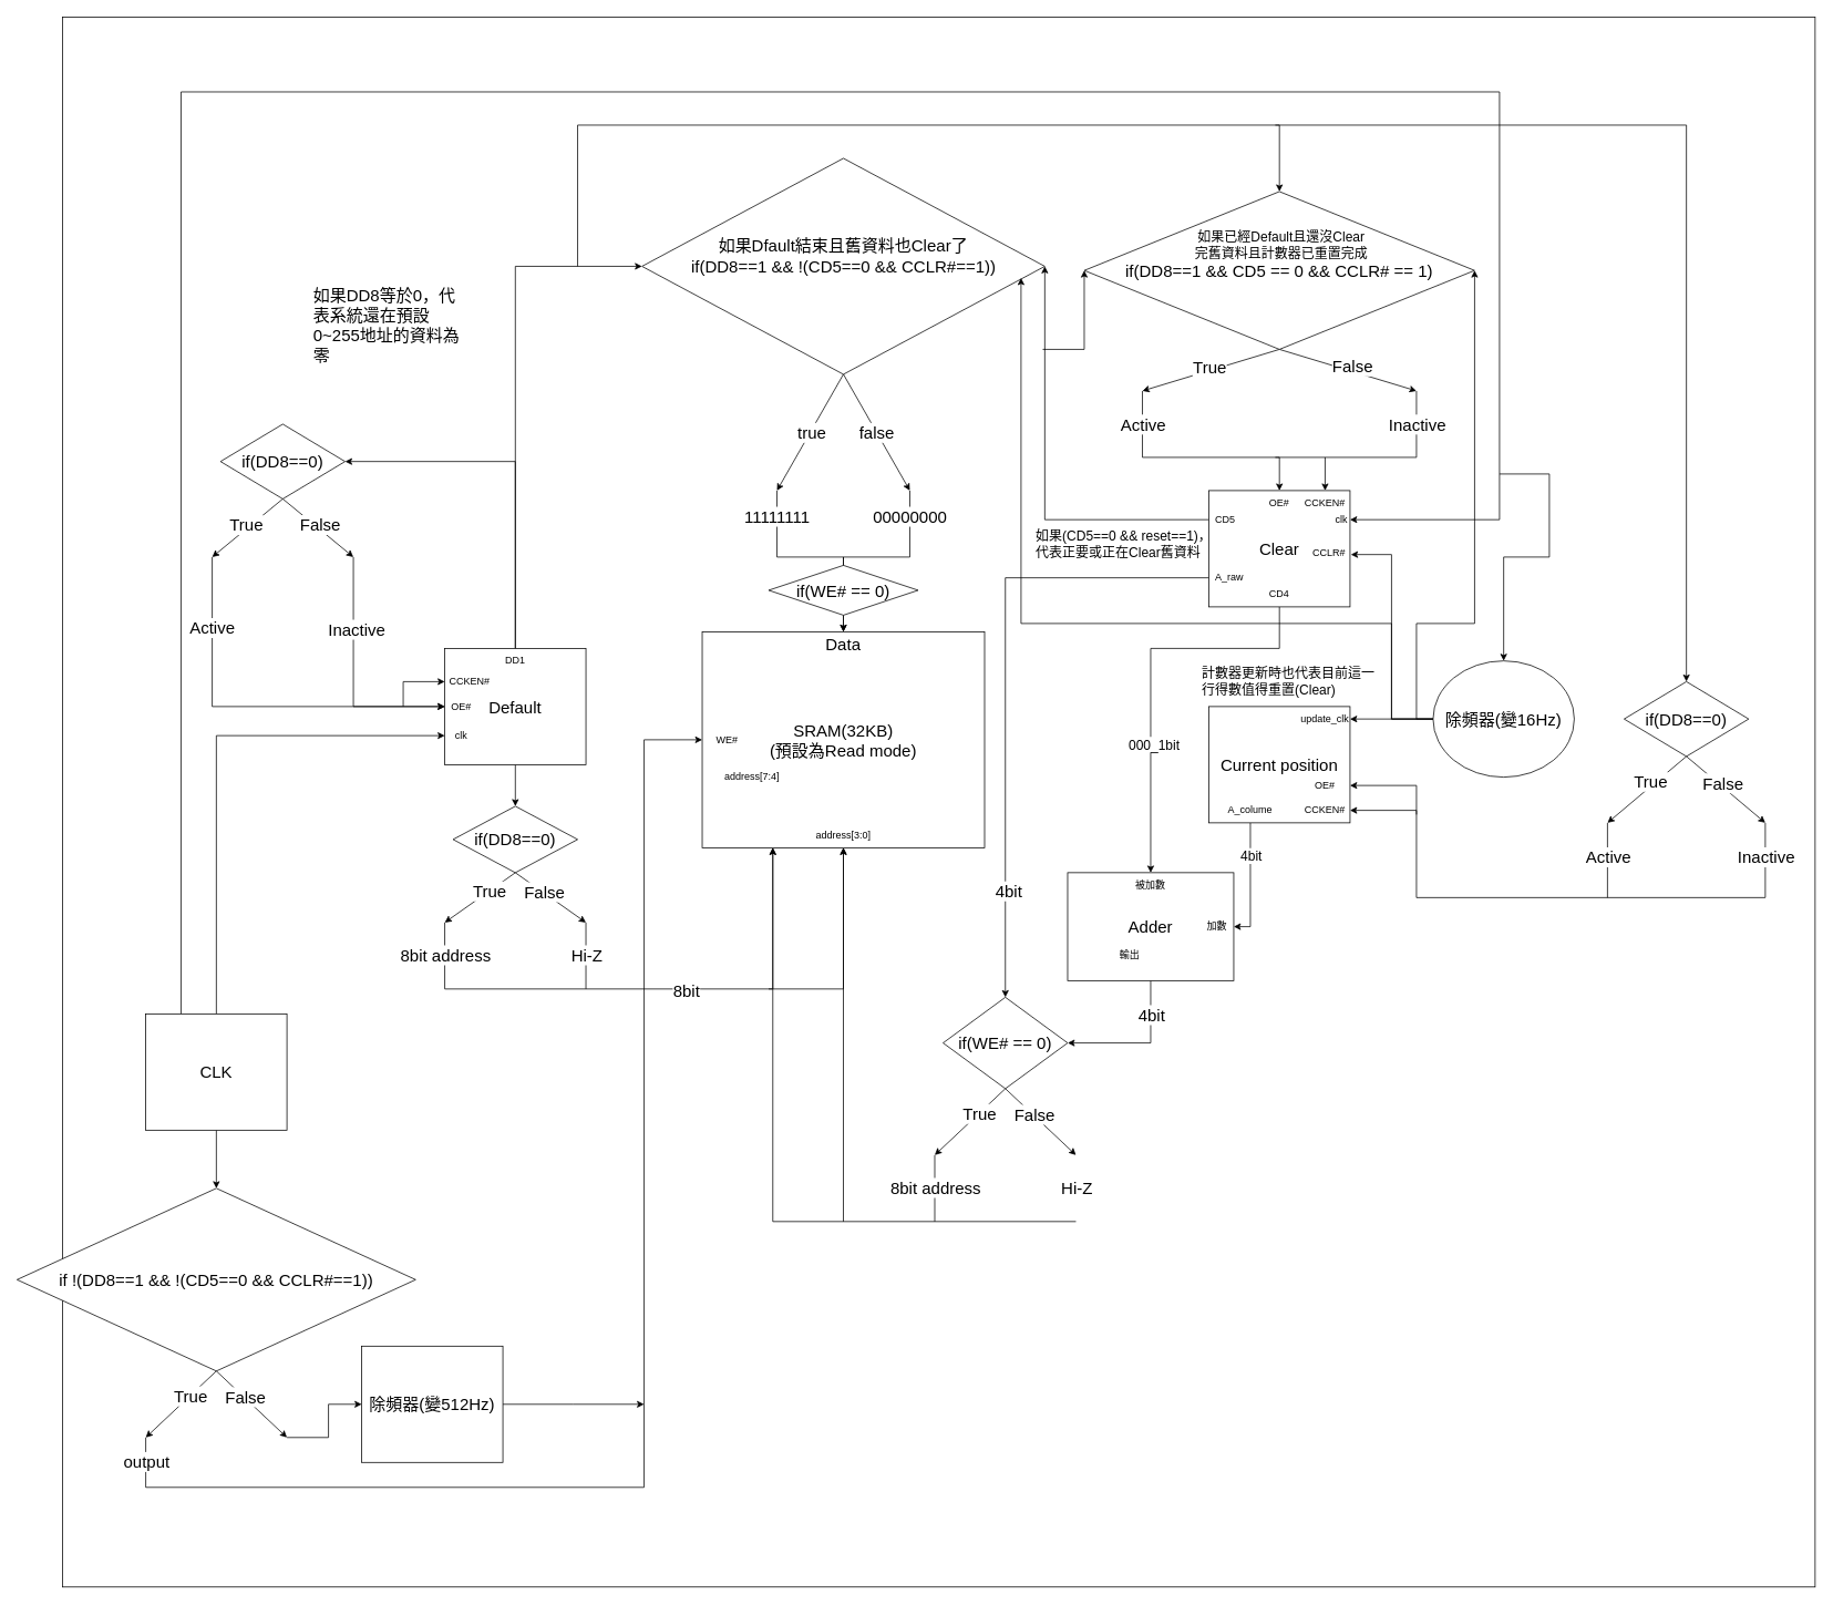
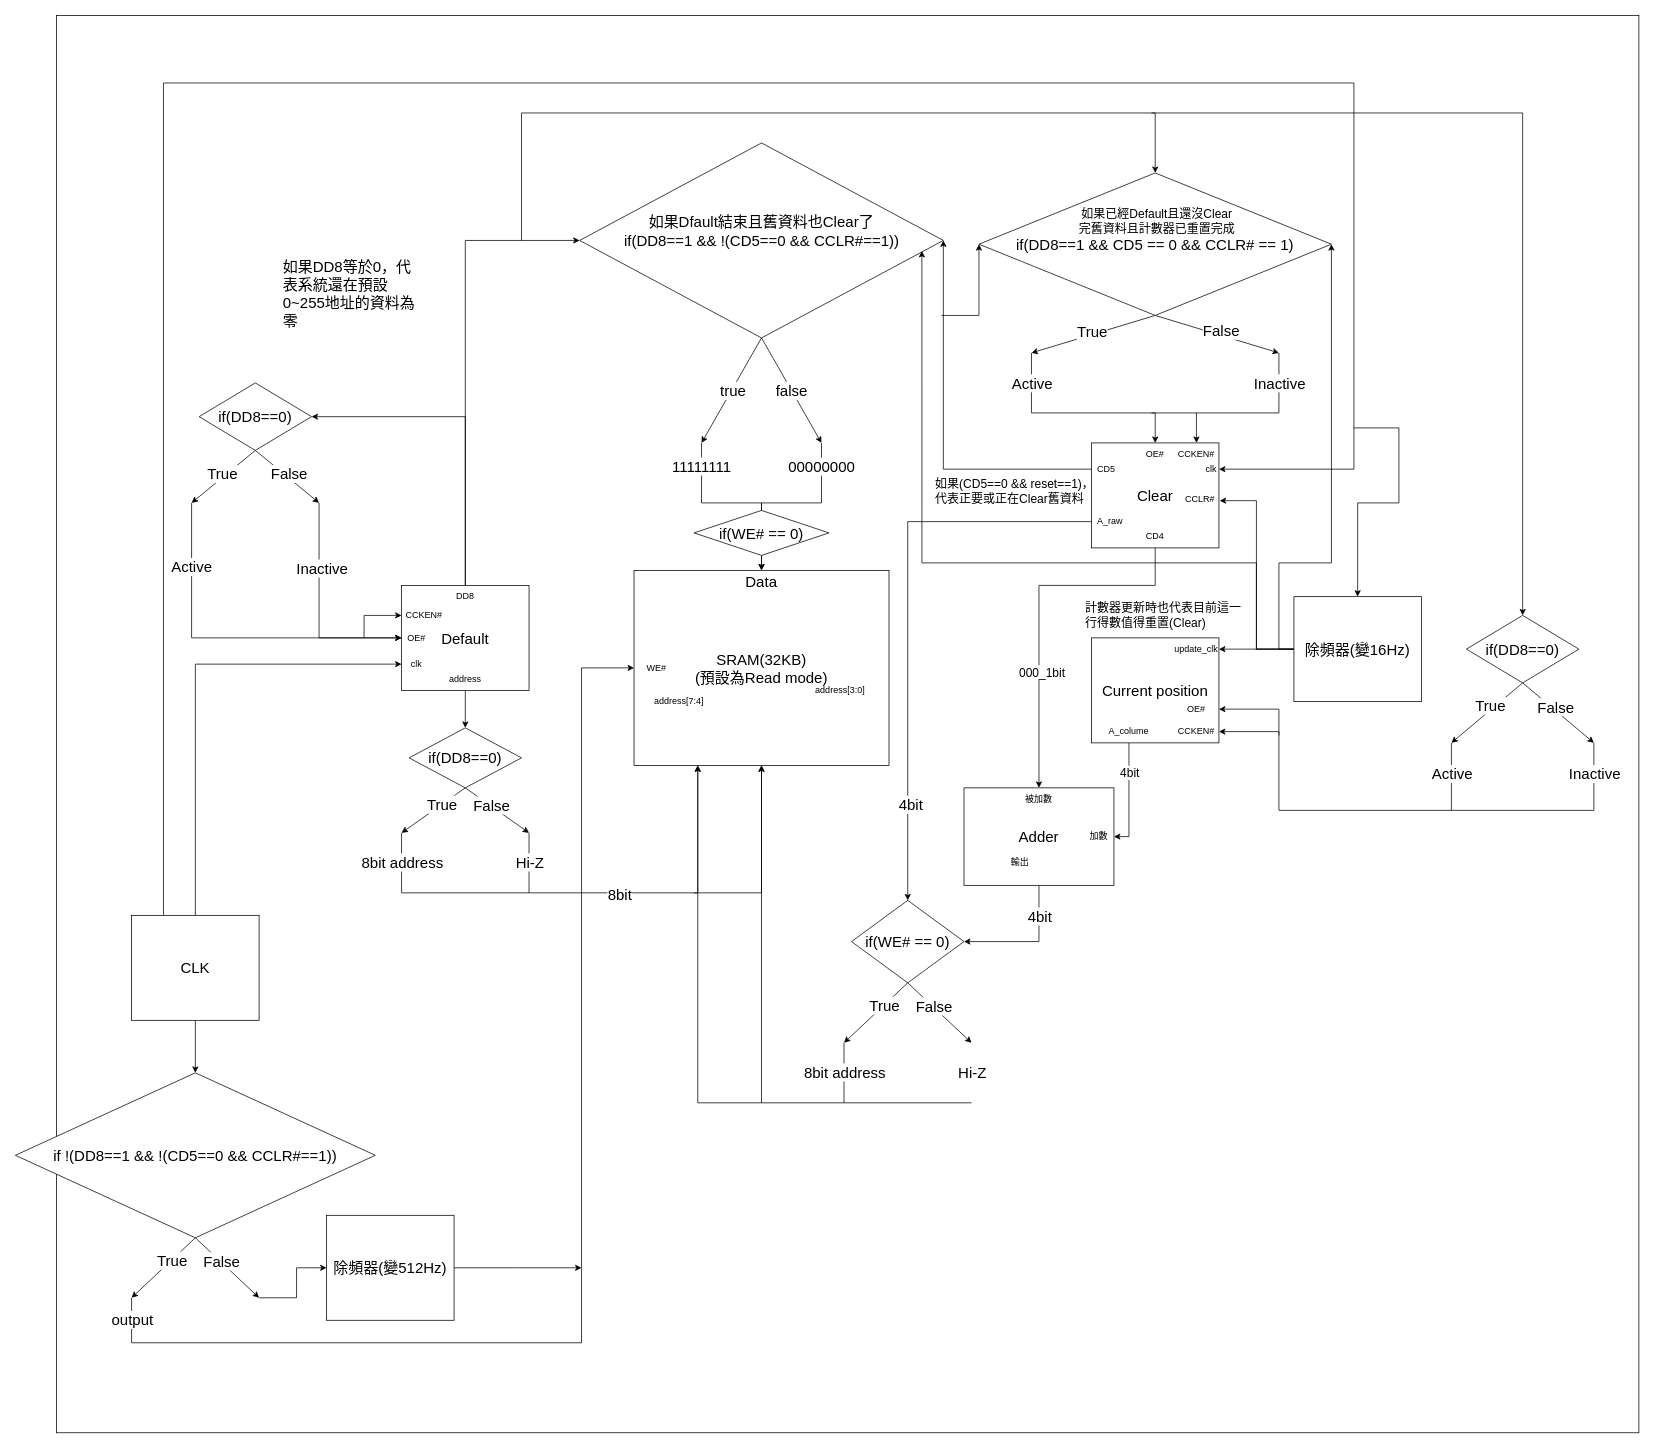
- <mxCell id="67" value="DD1" style="text;html=1;strokeColor=none;fillColor=none;align=center;verticalAlign=middle;whiteSpace=wrap;rounded=0;" vertex="1" parent="1"><mxGeometry x="590" y="780" width="60" height="30" as="geometry" /></mxCell>
+ <mxCell id="67" value="DD8" style="text;html=1;strokeColor=none;fillColor=none;align=center;verticalAlign=middle;whiteSpace=wrap;rounded=0;" vertex="1" parent="1"><mxGeometry x="590" y="780" width="60" height="30" as="geometry" /></mxCell>
- <mxCell id="81" value="&lt;span style=&quot;font-size: 20px;&quot;&gt;除頻器(變16Hz)&lt;br&gt;&lt;/span&gt;" style="ellipse;whiteSpace=wrap;html=1;" vertex="1" parent="1"><mxGeometry x="1725" y="795" width="170" height="140" as="geometry" /></mxCell>
+ <mxCell id="81" value="&lt;span style=&quot;font-size: 20px;&quot;&gt;除頻器(變16Hz)&lt;br&gt;&lt;/span&gt;" style="rounded=0;whiteSpace=wrap;html=1;" vertex="1" parent="1"><mxGeometry x="1725" y="795" width="170" height="140" as="geometry" /></mxCell>
+ <mxCell id="31" value="&lt;font style=&quot;font-size: 12px;&quot;&gt;address&lt;/font&gt;" style="text;html=1;strokeColor=none;fillColor=none;align=center;verticalAlign=middle;whiteSpace=wrap;rounded=0;" vertex="1" parent="1"><mxGeometry x="590" y="890" width="60" height="30" as="geometry" /></mxCell>
- <mxCell id="111" value="&lt;font style=&quot;font-size: 12px;&quot;&gt;address[3:0]&lt;/font&gt;" style="text;html=1;strokeColor=none;fillColor=none;align=center;verticalAlign=middle;whiteSpace=wrap;rounded=0;" vertex="1" parent="1"><mxGeometry x="985" y="990" width="60" height="30" as="geometry" /></mxCell>
+ <mxCell id="111" value="&lt;font style=&quot;font-size: 12px;&quot;&gt;address[3:0]&lt;/font&gt;" style="text;html=1;strokeColor=none;fillColor=none;align=center;verticalAlign=middle;whiteSpace=wrap;rounded=0;" vertex="1" parent="1"><mxGeometry x="1090" y="905" width="60" height="30" as="geometry" /></mxCell>
